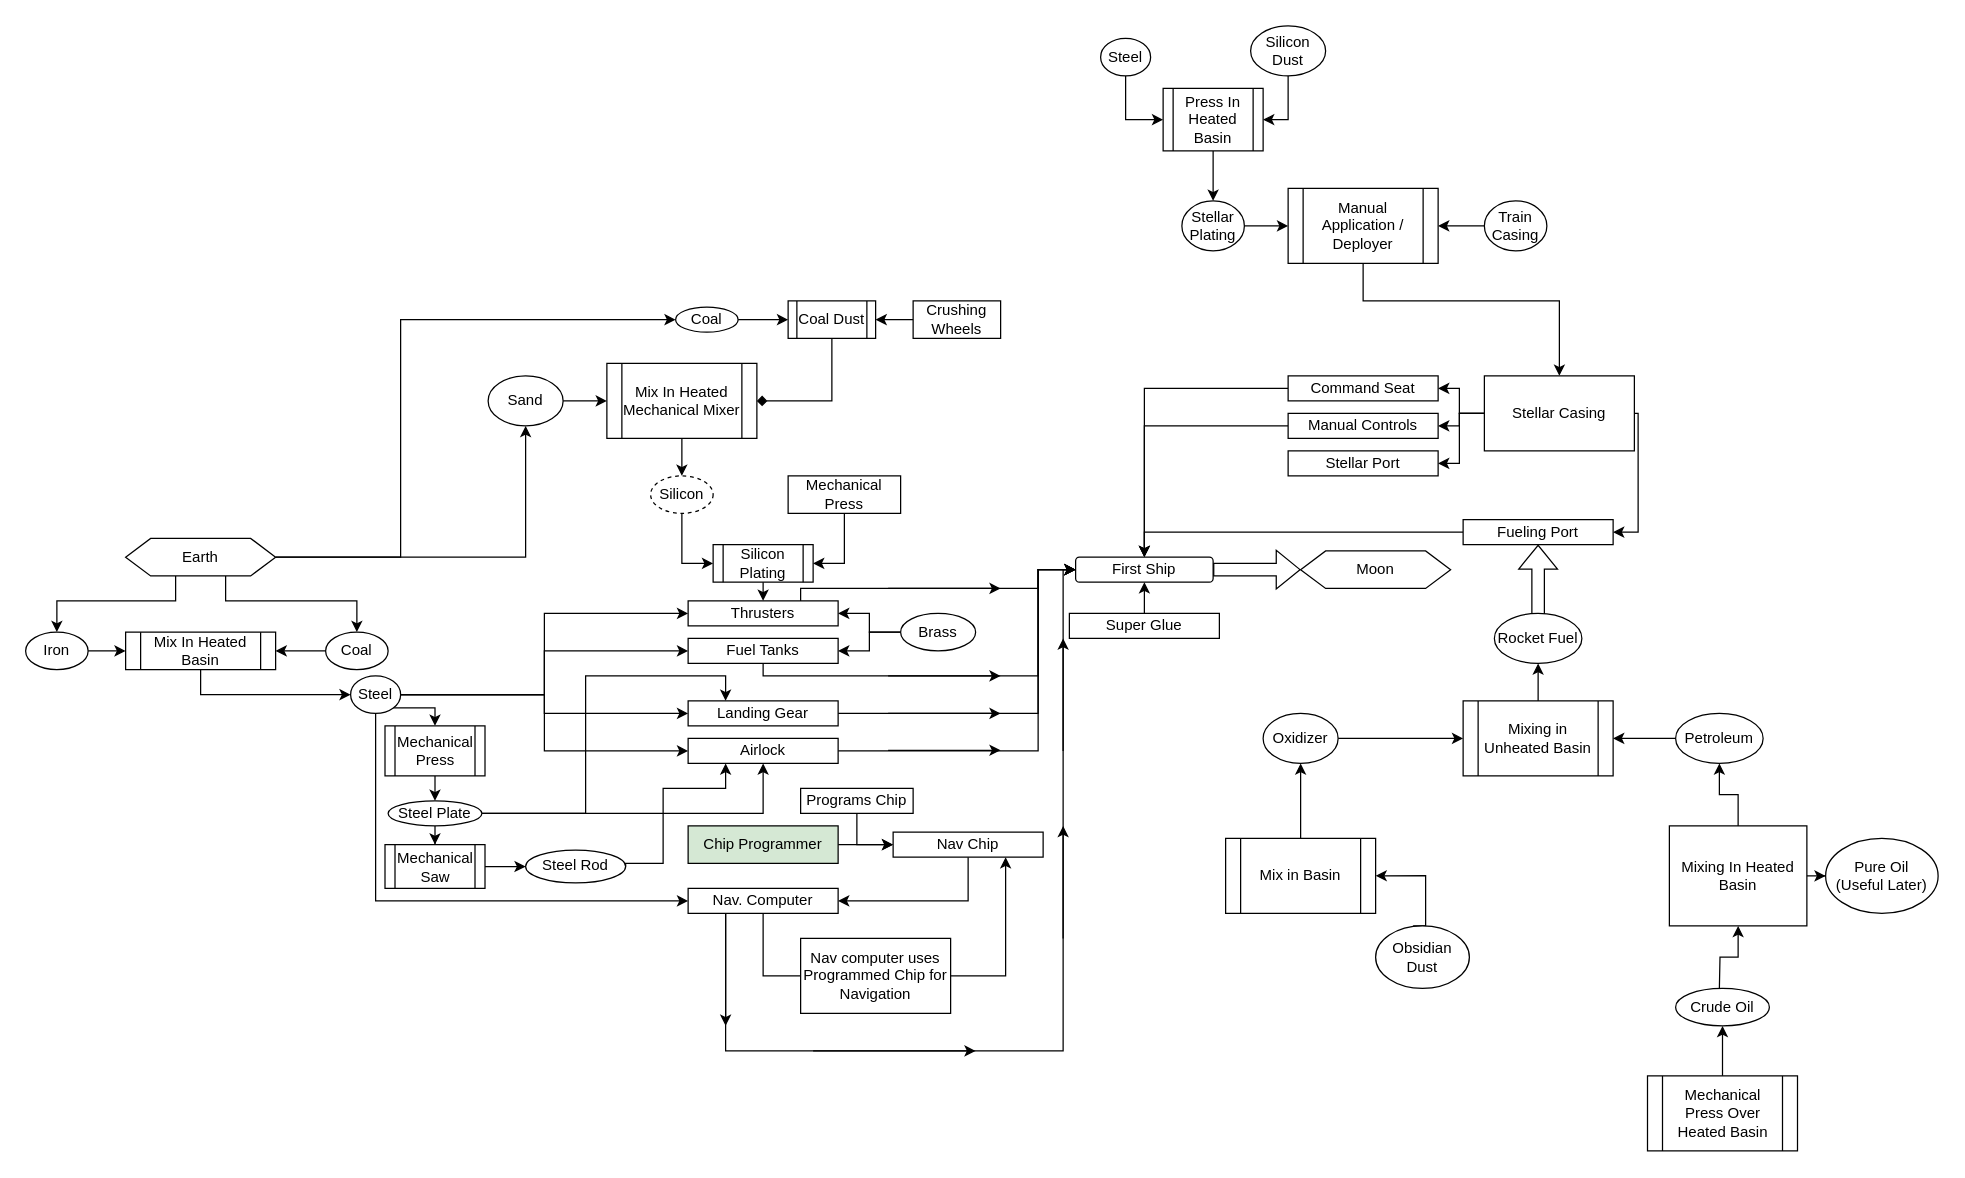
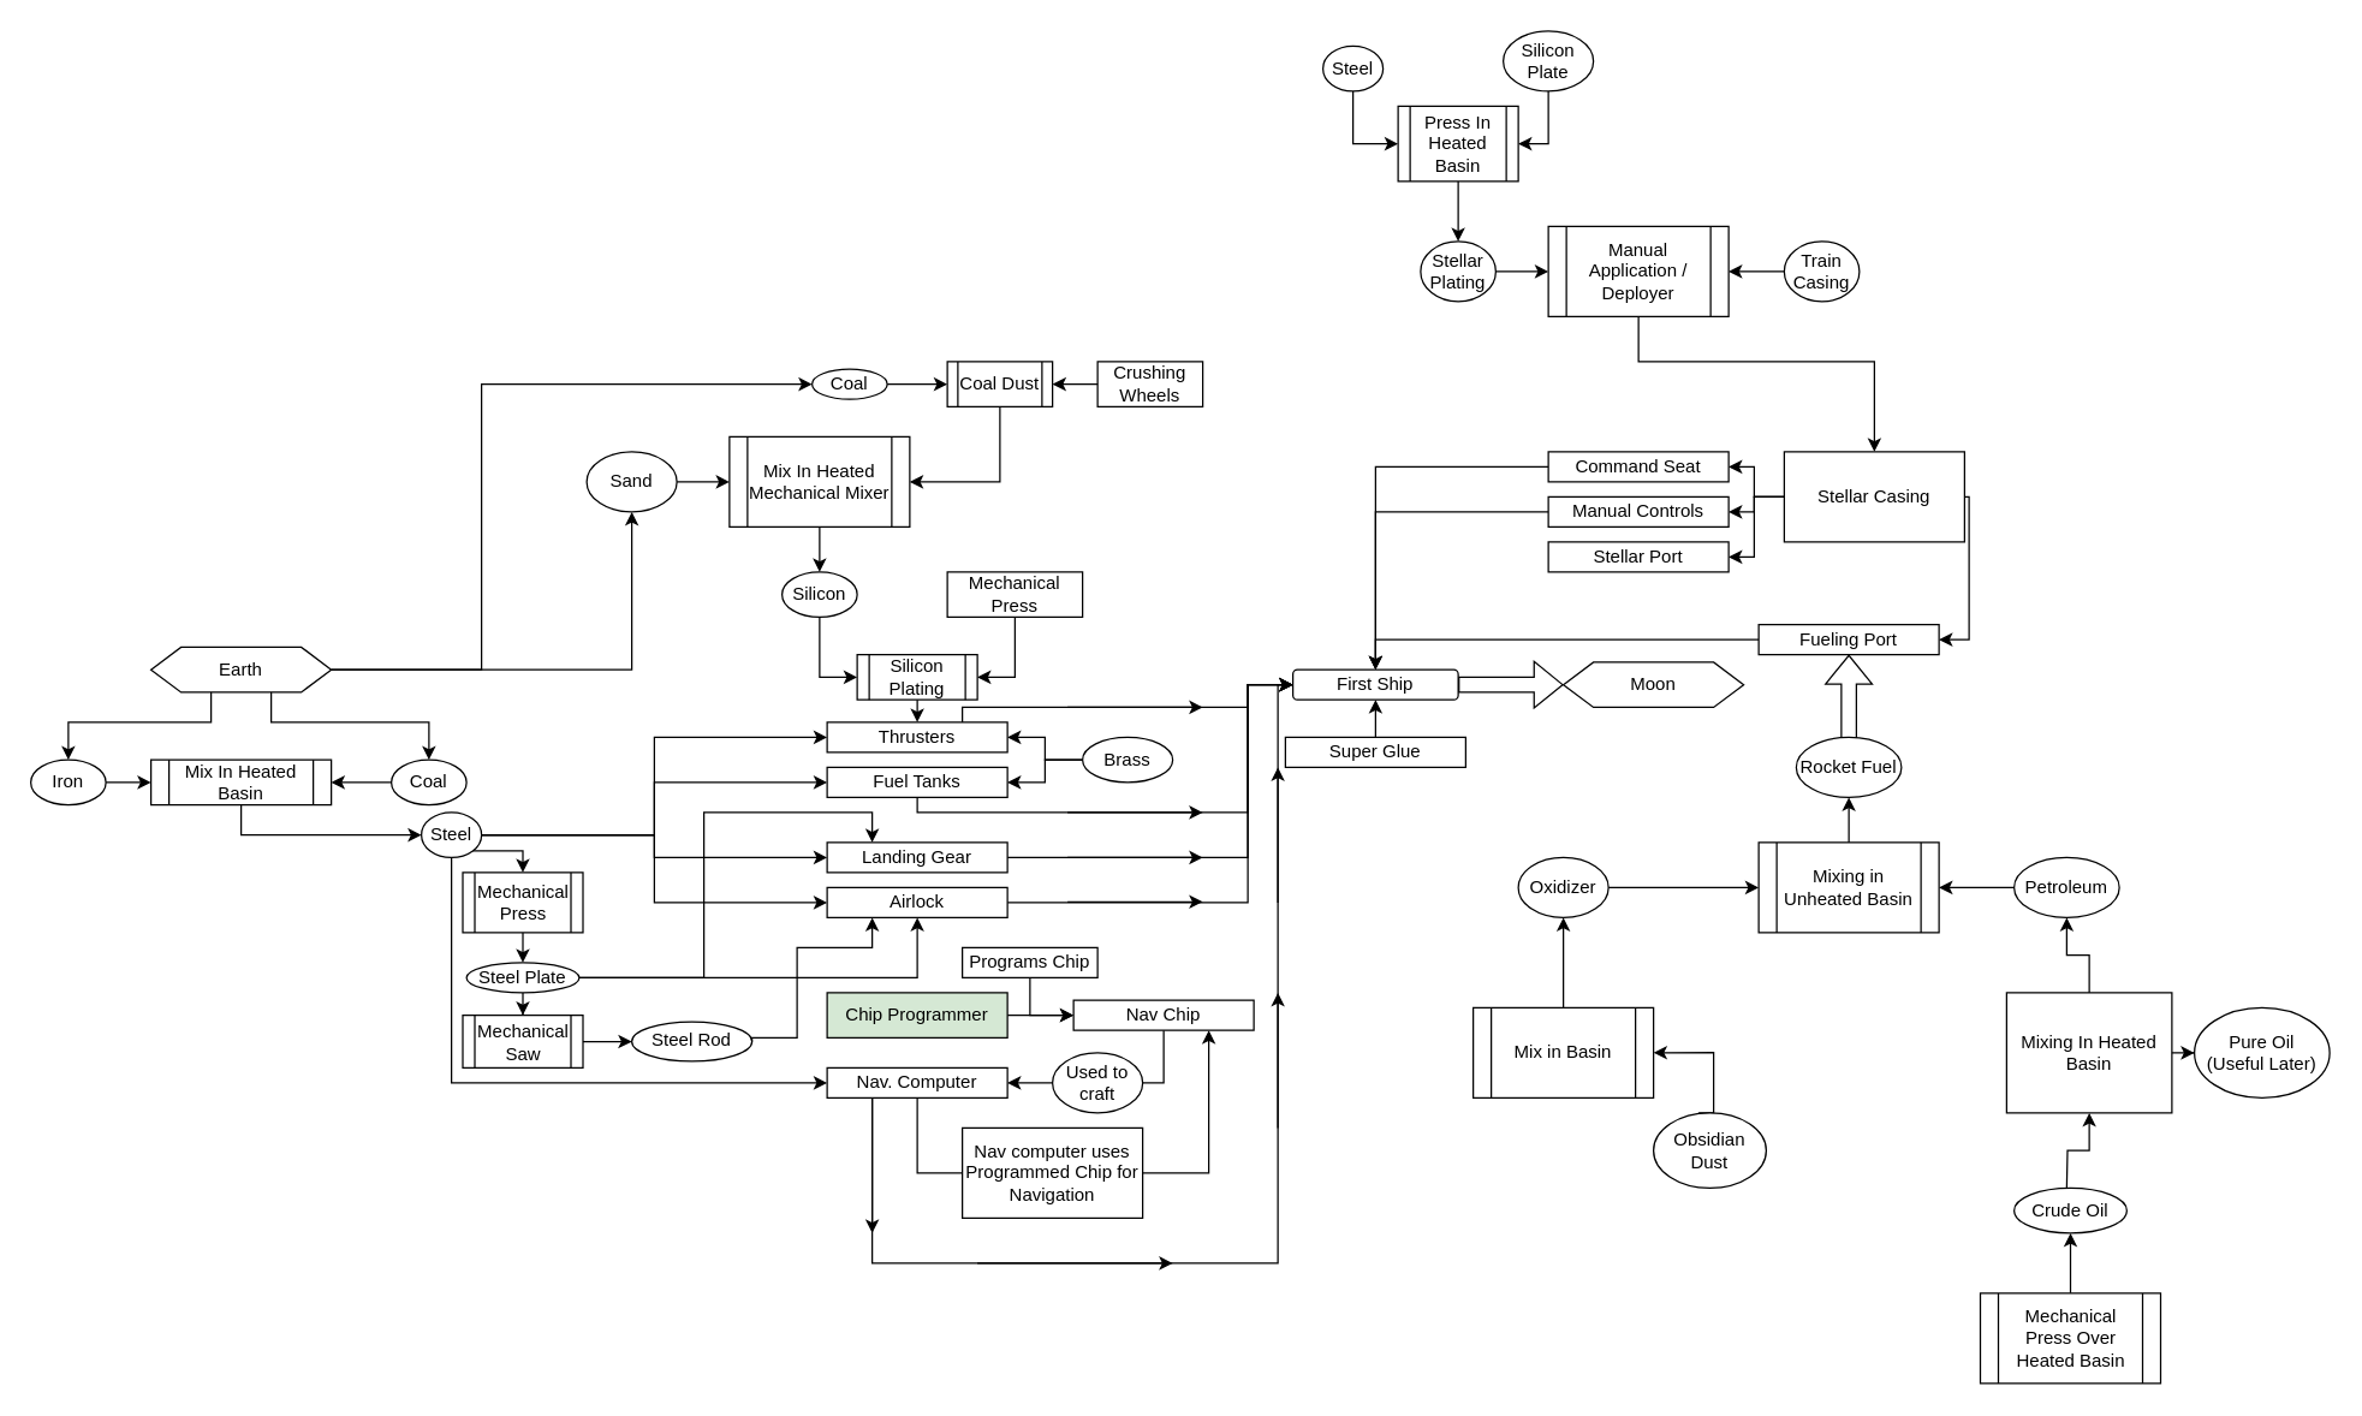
- <mxCell id="73" value="Silicon Dust" style="ellipse;whiteSpace=wrap;html=1;" parent="1" vertex="1"><mxGeometry x="1000" y="20" width="60" height="40" as="geometry" /></mxCell>
+ <mxCell id="73" value="Silicon Plate" style="ellipse;whiteSpace=wrap;html=1;" parent="1" vertex="1"><mxGeometry x="1000" y="20" width="60" height="40" as="geometry" /></mxCell>
- <mxCell id="45" style="edgeStyle=orthogonalEdgeStyle;rounded=0;orthogonalLoop=1;jettySize=auto;html=1;entryX=1;entryY=0.5;entryDx=0;entryDy=0;endArrow=diamond;" parent="1" source="46" target="44" edge="1"><mxGeometry relative="1" as="geometry"><Array as="points"><mxPoint x="665" y="320" /></Array></mxGeometry></mxCell>
+ <mxCell id="45" style="edgeStyle=orthogonalEdgeStyle;rounded=0;orthogonalLoop=1;jettySize=auto;html=1;entryX=1;entryY=0.5;entryDx=0;entryDy=0;" parent="1" source="46" target="44" edge="1"><mxGeometry relative="1" as="geometry"><Array as="points"><mxPoint x="665" y="320" /></Array></mxGeometry></mxCell>
- <mxCell id="42" value="Silicon" style="ellipse;whiteSpace=wrap;html=1;dashed=1;" parent="1" vertex="1"><mxGeometry x="520" y="380" width="50" height="30" as="geometry" /></mxCell>
+ <mxCell id="42" value="Silicon" style="ellipse;whiteSpace=wrap;html=1;" parent="1" vertex="1"><mxGeometry x="520" y="380" width="50" height="30" as="geometry" /></mxCell>
+ <mxCell id="53" value="Used to craft" style="ellipse;whiteSpace=wrap;html=1;" parent="1" vertex="1"><mxGeometry x="700" y="700" width="60" height="40" as="geometry" /></mxCell>
